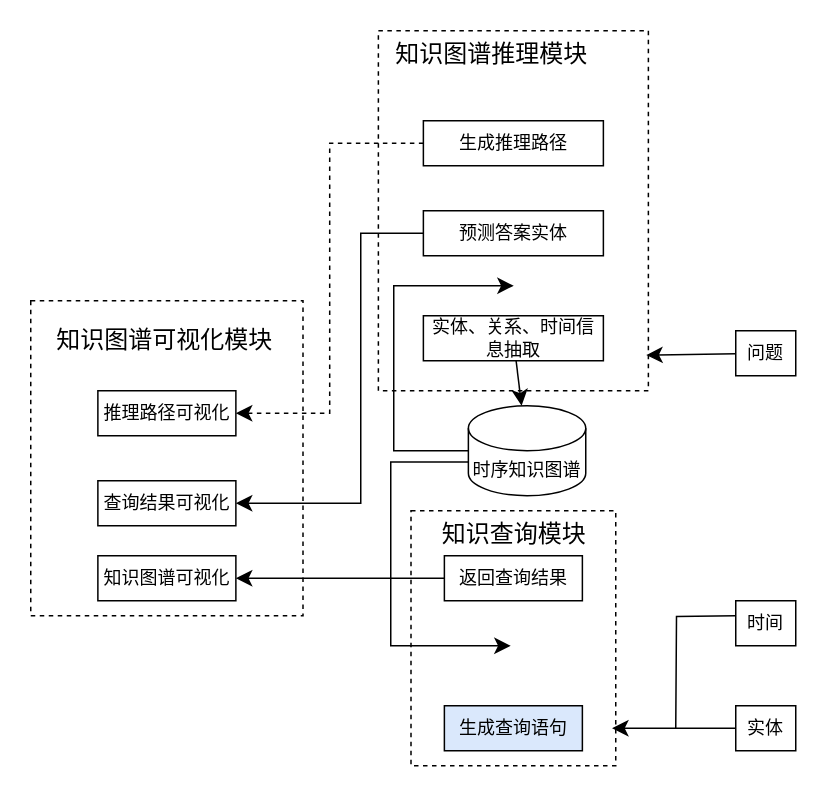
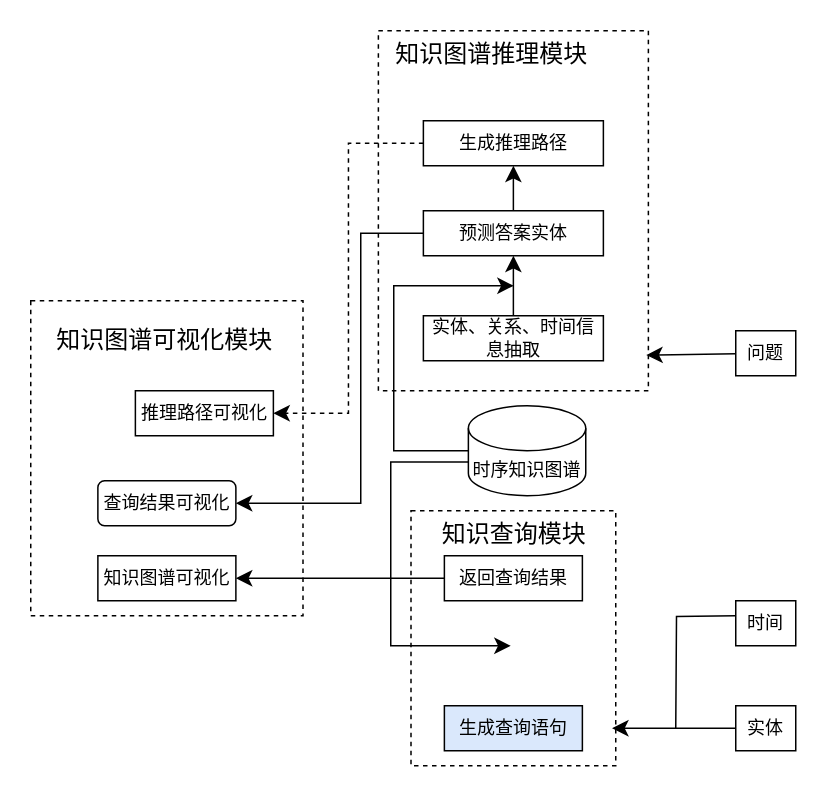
+ <mxCell id="13" style="edgeStyle=none;curved=1;rounded=0;orthogonalLoop=1;jettySize=auto;html=1;entryX=0.5;entryY=1;entryDx=0;entryDy=0;fontSize=12;startSize=8;endSize=8;" edge="1" parent="1" source="15" target="17"><mxGeometry relative="1" as="geometry" /></mxCell>
- <mxCell id="11" style="edgeStyle=none;curved=1;rounded=0;orthogonalLoop=1;jettySize=auto;html=1;fontSize=12;startSize=8;endSize=8;" edge="1" parent="1" source="12" target="4"><mxGeometry relative="1" as="geometry" /></mxCell>
+ <mxCell id="11" style="edgeStyle=none;curved=1;rounded=0;orthogonalLoop=1;jettySize=auto;html=1;entryX=0.5;entryY=1;entryDx=0;entryDy=0;fontSize=12;startSize=8;endSize=8;" edge="1" parent="1" source="12" target="15"><mxGeometry relative="1" as="geometry" /></mxCell>
- <mxCell id="21" value="推理路径可视化" style="rounded=0;whiteSpace=wrap;html=1;" vertex="1" parent="1"><mxGeometry x="64.75" y="260" width="92" height="30" as="geometry" /></mxCell>
+ <mxCell id="21" value="推理路径可视化" style="rounded=0;whiteSpace=wrap;html=1;" vertex="1" parent="1"><mxGeometry x="89.75" y="260" width="92" height="30" as="geometry" /></mxCell>
- <mxCell id="20" value="查询结果可视化" style="rounded=0;whiteSpace=wrap;html=1;" vertex="1" parent="1"><mxGeometry x="64.75" y="320" width="92" height="30" as="geometry" /></mxCell>
+ <mxCell id="20" value="查询结果可视化" style="whiteSpace=wrap;html=1;rounded=1;" vertex="1" parent="1"><mxGeometry x="64.75" y="320" width="92" height="30" as="geometry" /></mxCell>
